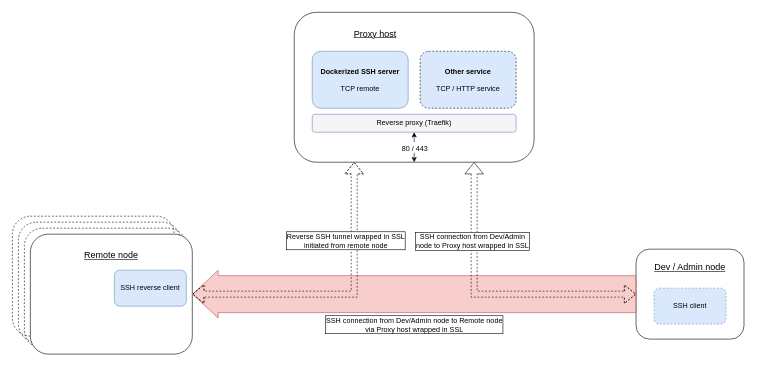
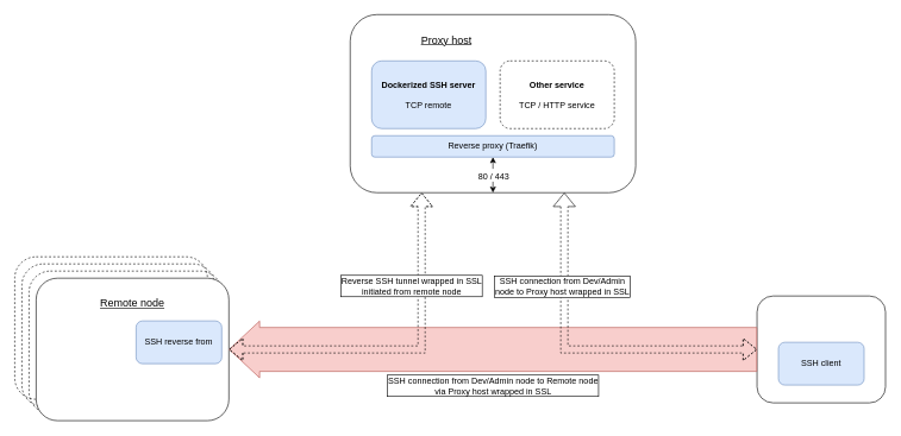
- <mxCell id="14" value="&lt;b&gt;Other service&lt;/b&gt;&lt;br&gt;&lt;br&gt;TCP / HTTP service" style="rounded=1;whiteSpace=wrap;html=1;dashed=1;fillColor=#dae8fc;" vertex="1" parent="1"><mxGeometry x="700" y="85" width="160" height="95" as="geometry" /></mxCell>
+ <mxCell id="14" value="&lt;b&gt;Other service&lt;/b&gt;&lt;br&gt;&lt;br&gt;TCP / HTTP service" style="rounded=1;whiteSpace=wrap;html=1;dashed=1;" vertex="1" parent="1"><mxGeometry x="700" y="85" width="160" height="95" as="geometry" /></mxCell>
- <mxCell id="12" value="Reverse proxy (Traefik)" style="rounded=1;whiteSpace=wrap;html=1;fillColor=#f5f5f5;strokeColor=#6c8ebf;" vertex="1" parent="1"><mxGeometry x="520" y="190" width="340" height="30" as="geometry" /></mxCell>
+ <mxCell id="12" value="Reverse proxy (Traefik)" style="rounded=1;whiteSpace=wrap;html=1;fillColor=#dae8fc;strokeColor=#6c8ebf;" vertex="1" parent="1"><mxGeometry x="520" y="190" width="340" height="30" as="geometry" /></mxCell>
- <mxCell id="16" value="&lt;font style=&quot;font-size: 15px&quot;&gt;&lt;u&gt;Dev / Admin node&lt;/u&gt;&lt;/font&gt;" style="text;html=1;strokeColor=none;fillColor=none;align=center;verticalAlign=middle;whiteSpace=wrap;rounded=0;" vertex="1" parent="1"><mxGeometry x="1070" y="430" width="160" height="30" as="geometry" /></mxCell>
- <mxCell id="10" value="SSH reverse client" style="rounded=1;whiteSpace=wrap;html=1;fontSize=12;fillColor=#dae8fc;strokeColor=#6c8ebf;" vertex="1" parent="1"><mxGeometry x="190" y="450" width="120" height="60" as="geometry" /></mxCell>
+ <mxCell id="10" value="SSH reverse from" style="rounded=1;whiteSpace=wrap;html=1;fontSize=12;fillColor=#dae8fc;strokeColor=#6c8ebf;" vertex="1" parent="1"><mxGeometry x="190" y="450" width="120" height="60" as="geometry" /></mxCell>
- <mxCell id="17" value="SSH client" style="rounded=1;whiteSpace=wrap;html=1;fontSize=12;fillColor=#dae8fc;strokeColor=#6c8ebf;dashed=1;" vertex="1" parent="1"><mxGeometry x="1090" y="480" width="120" height="60" as="geometry" /></mxCell>
+ <mxCell id="17" value="SSH client" style="rounded=1;whiteSpace=wrap;html=1;fontSize=12;fillColor=#dae8fc;strokeColor=#6c8ebf;" vertex="1" parent="1"><mxGeometry x="1090" y="480" width="120" height="60" as="geometry" /></mxCell>
